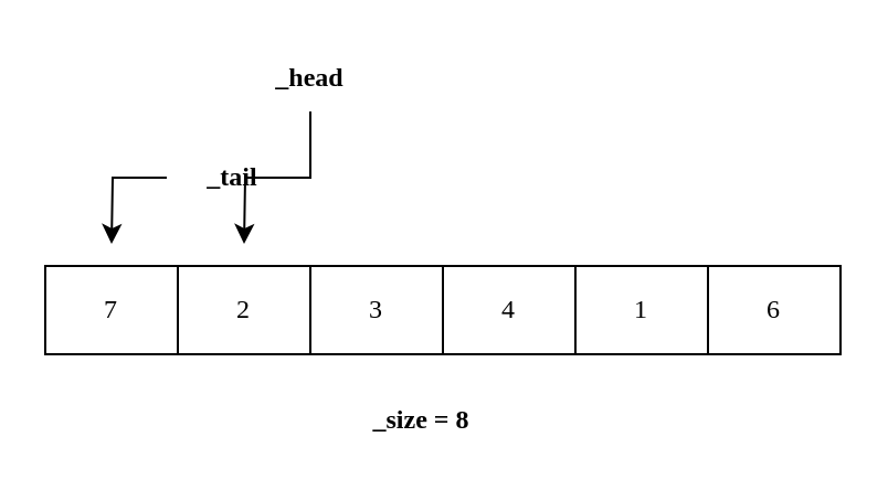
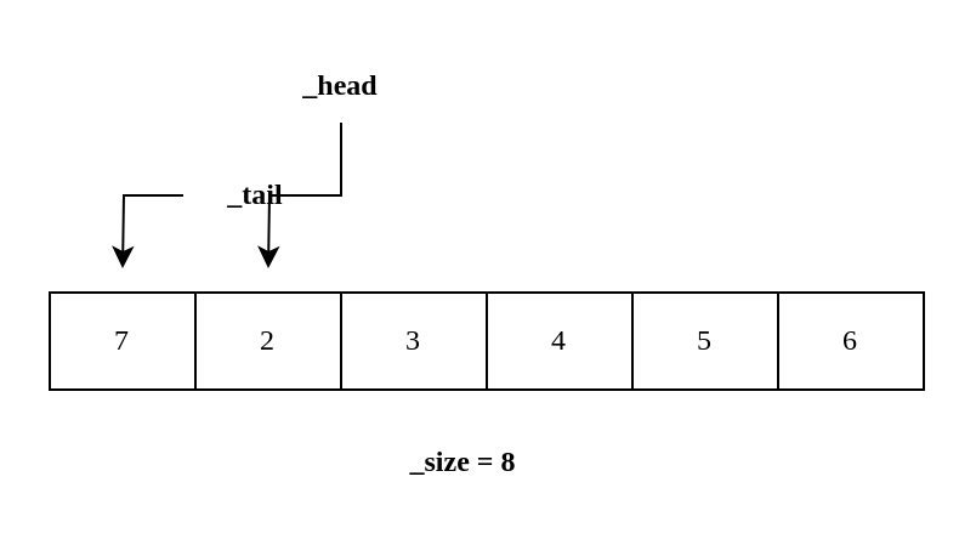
- <mxCell id="8" value="1" style="shape=partialRectangle;html=1;whiteSpace=wrap;connectable=0;fillColor=none;top=0;left=0;bottom=0;right=0;overflow=hidden;fontFamily=Comic Sans MS;" vertex="1" parent="3"><mxGeometry x="240" width="60" height="40" as="geometry"><mxRectangle width="60" height="40" as="alternateBounds" /></mxGeometry></mxCell>
+ <mxCell id="8" value="5" style="shape=partialRectangle;html=1;whiteSpace=wrap;connectable=0;fillColor=none;top=0;left=0;bottom=0;right=0;overflow=hidden;fontFamily=Comic Sans MS;" vertex="1" parent="3"><mxGeometry x="240" width="60" height="40" as="geometry"><mxRectangle width="60" height="40" as="alternateBounds" /></mxGeometry></mxCell>
